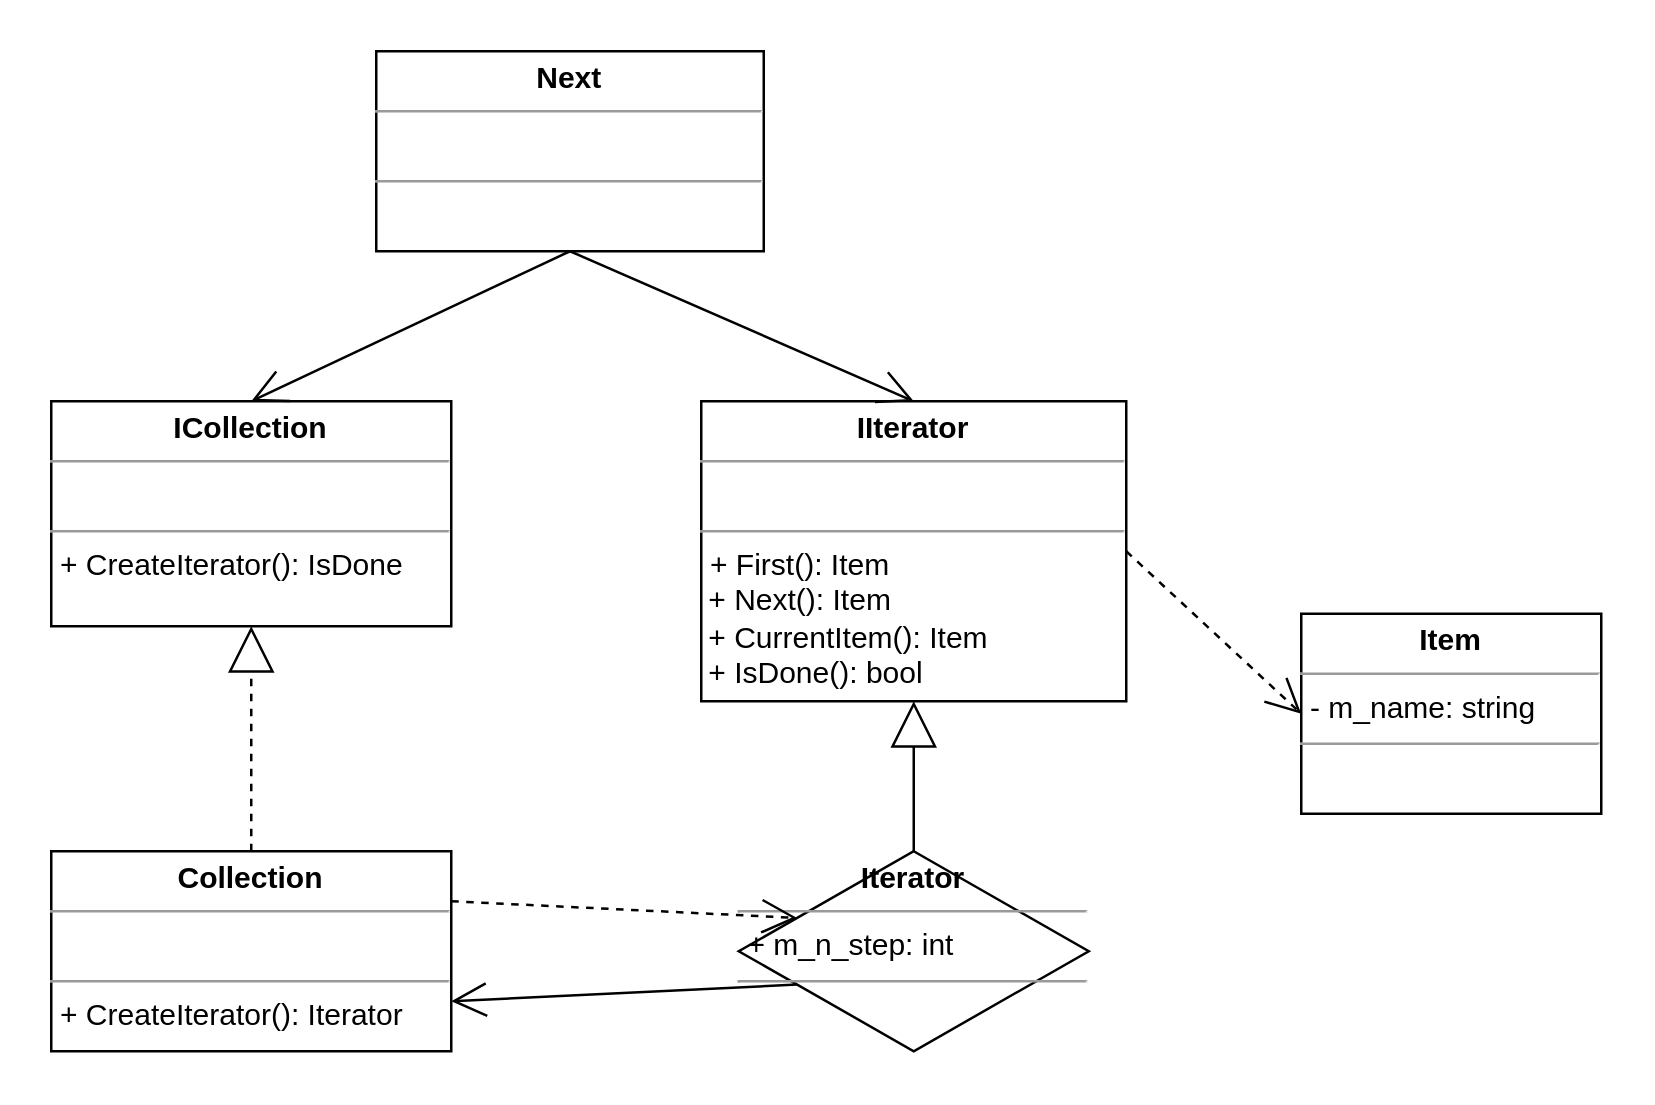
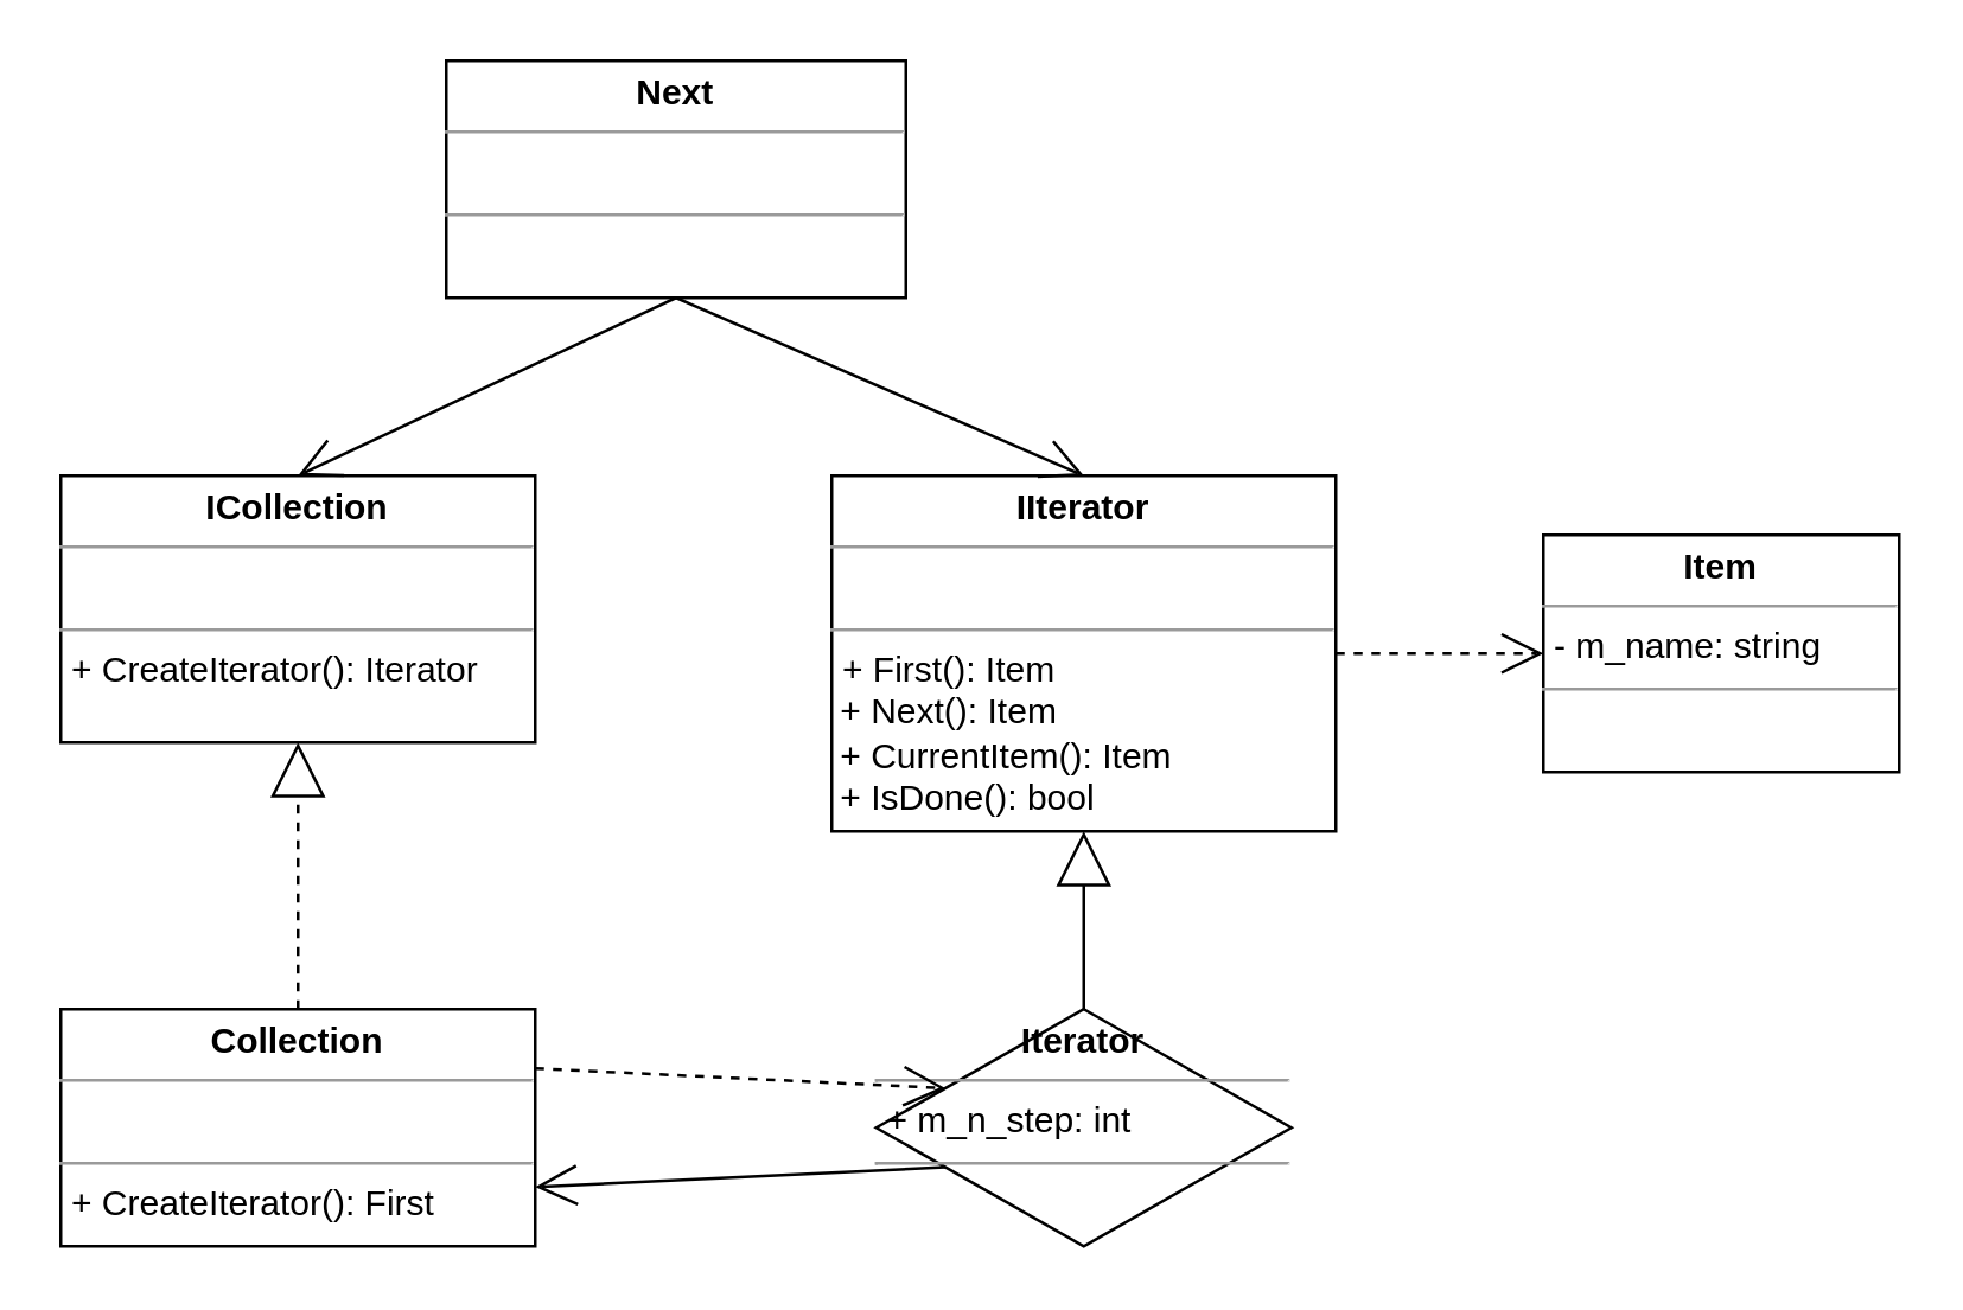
- <mxCell id="6" value="&lt;p style=&quot;margin: 0px ; margin-top: 4px ; text-align: center&quot;&gt;&lt;b&gt;ICollection&lt;/b&gt;&lt;/p&gt;&lt;hr size=&quot;1&quot;&gt;&lt;p style=&quot;margin: 0px ; margin-left: 4px&quot;&gt;&lt;br&gt;&lt;/p&gt;&lt;hr size=&quot;1&quot;&gt;&lt;p style=&quot;margin: 0px ; margin-left: 4px&quot;&gt;+ CreateIterator(): IsDone&lt;/p&gt;&lt;br&gt;" style="verticalAlign=top;align=left;overflow=fill;fontSize=12;fontFamily=Helvetica;html=1;rounded=0;shadow=0;comic=0;labelBackgroundColor=none;strokeColor=#000000;strokeWidth=1;fillColor=#ffffff;" vertex="1" parent="1"><mxGeometry x="20" y="160" width="160" height="90" as="geometry" /></mxCell>
+ <mxCell id="6" value="&lt;p style=&quot;margin: 0px ; margin-top: 4px ; text-align: center&quot;&gt;&lt;b&gt;ICollection&lt;/b&gt;&lt;/p&gt;&lt;hr size=&quot;1&quot;&gt;&lt;p style=&quot;margin: 0px ; margin-left: 4px&quot;&gt;&lt;br&gt;&lt;/p&gt;&lt;hr size=&quot;1&quot;&gt;&lt;p style=&quot;margin: 0px ; margin-left: 4px&quot;&gt;+ CreateIterator(): Iterator&lt;/p&gt;&lt;br&gt;" style="verticalAlign=top;align=left;overflow=fill;fontSize=12;fontFamily=Helvetica;html=1;rounded=0;shadow=0;comic=0;labelBackgroundColor=none;strokeColor=#000000;strokeWidth=1;fillColor=#ffffff;" vertex="1" parent="1"><mxGeometry x="20" y="160" width="160" height="90" as="geometry" /></mxCell>
- <mxCell id="3" value="&lt;p style=&quot;margin: 0px ; margin-top: 4px ; text-align: center&quot;&gt;&lt;b&gt;Item&lt;/b&gt;&lt;/p&gt;&lt;hr size=&quot;1&quot;&gt;&lt;p style=&quot;margin: 0px ; margin-left: 4px&quot;&gt;- m_name: string&lt;/p&gt;&lt;hr size=&quot;1&quot;&gt;&lt;p style=&quot;margin: 0px ; margin-left: 4px&quot;&gt;&lt;br&gt;&lt;/p&gt;" style="verticalAlign=top;align=left;overflow=fill;fontSize=12;fontFamily=Helvetica;html=1;rounded=0;shadow=0;comic=0;labelBackgroundColor=none;strokeColor=#000000;strokeWidth=1;fillColor=#ffffff;" vertex="1" parent="1"><mxGeometry x="520" y="245" width="120" height="80" as="geometry" /></mxCell>
+ <mxCell id="3" value="&lt;p style=&quot;margin: 0px ; margin-top: 4px ; text-align: center&quot;&gt;&lt;b&gt;Item&lt;/b&gt;&lt;/p&gt;&lt;hr size=&quot;1&quot;&gt;&lt;p style=&quot;margin: 0px ; margin-left: 4px&quot;&gt;- m_name: string&lt;/p&gt;&lt;hr size=&quot;1&quot;&gt;&lt;p style=&quot;margin: 0px ; margin-left: 4px&quot;&gt;&lt;br&gt;&lt;/p&gt;" style="verticalAlign=top;align=left;overflow=fill;fontSize=12;fontFamily=Helvetica;html=1;rounded=0;shadow=0;comic=0;labelBackgroundColor=none;strokeColor=#000000;strokeWidth=1;fillColor=#ffffff;" vertex="1" parent="1"><mxGeometry x="520" y="180" width="120" height="80" as="geometry" /></mxCell>
- <mxCell id="11" value="&lt;p style=&quot;margin: 0px ; margin-top: 4px ; text-align: center&quot;&gt;&lt;b&gt;Collection&lt;/b&gt;&lt;/p&gt;&lt;hr size=&quot;1&quot;&gt;&lt;p style=&quot;margin: 0px ; margin-left: 4px&quot;&gt;&lt;br&gt;&lt;/p&gt;&lt;hr size=&quot;1&quot;&gt;&lt;p style=&quot;margin: 0px ; margin-left: 4px&quot;&gt;+ CreateIterator(): Iterator&lt;/p&gt;" style="verticalAlign=top;align=left;overflow=fill;fontSize=12;fontFamily=Helvetica;html=1;rounded=0;shadow=0;comic=0;labelBackgroundColor=none;strokeColor=#000000;strokeWidth=1;fillColor=#ffffff;" vertex="1" parent="1"><mxGeometry x="20" y="340" width="160" height="80" as="geometry" /></mxCell>
+ <mxCell id="11" value="&lt;p style=&quot;margin: 0px ; margin-top: 4px ; text-align: center&quot;&gt;&lt;b&gt;Collection&lt;/b&gt;&lt;/p&gt;&lt;hr size=&quot;1&quot;&gt;&lt;p style=&quot;margin: 0px ; margin-left: 4px&quot;&gt;&lt;br&gt;&lt;/p&gt;&lt;hr size=&quot;1&quot;&gt;&lt;p style=&quot;margin: 0px ; margin-left: 4px&quot;&gt;+ CreateIterator(): First&lt;/p&gt;" style="verticalAlign=top;align=left;overflow=fill;fontSize=12;fontFamily=Helvetica;html=1;rounded=0;shadow=0;comic=0;labelBackgroundColor=none;strokeColor=#000000;strokeWidth=1;fillColor=#ffffff;" vertex="1" parent="1"><mxGeometry x="20" y="340" width="160" height="80" as="geometry" /></mxCell>
